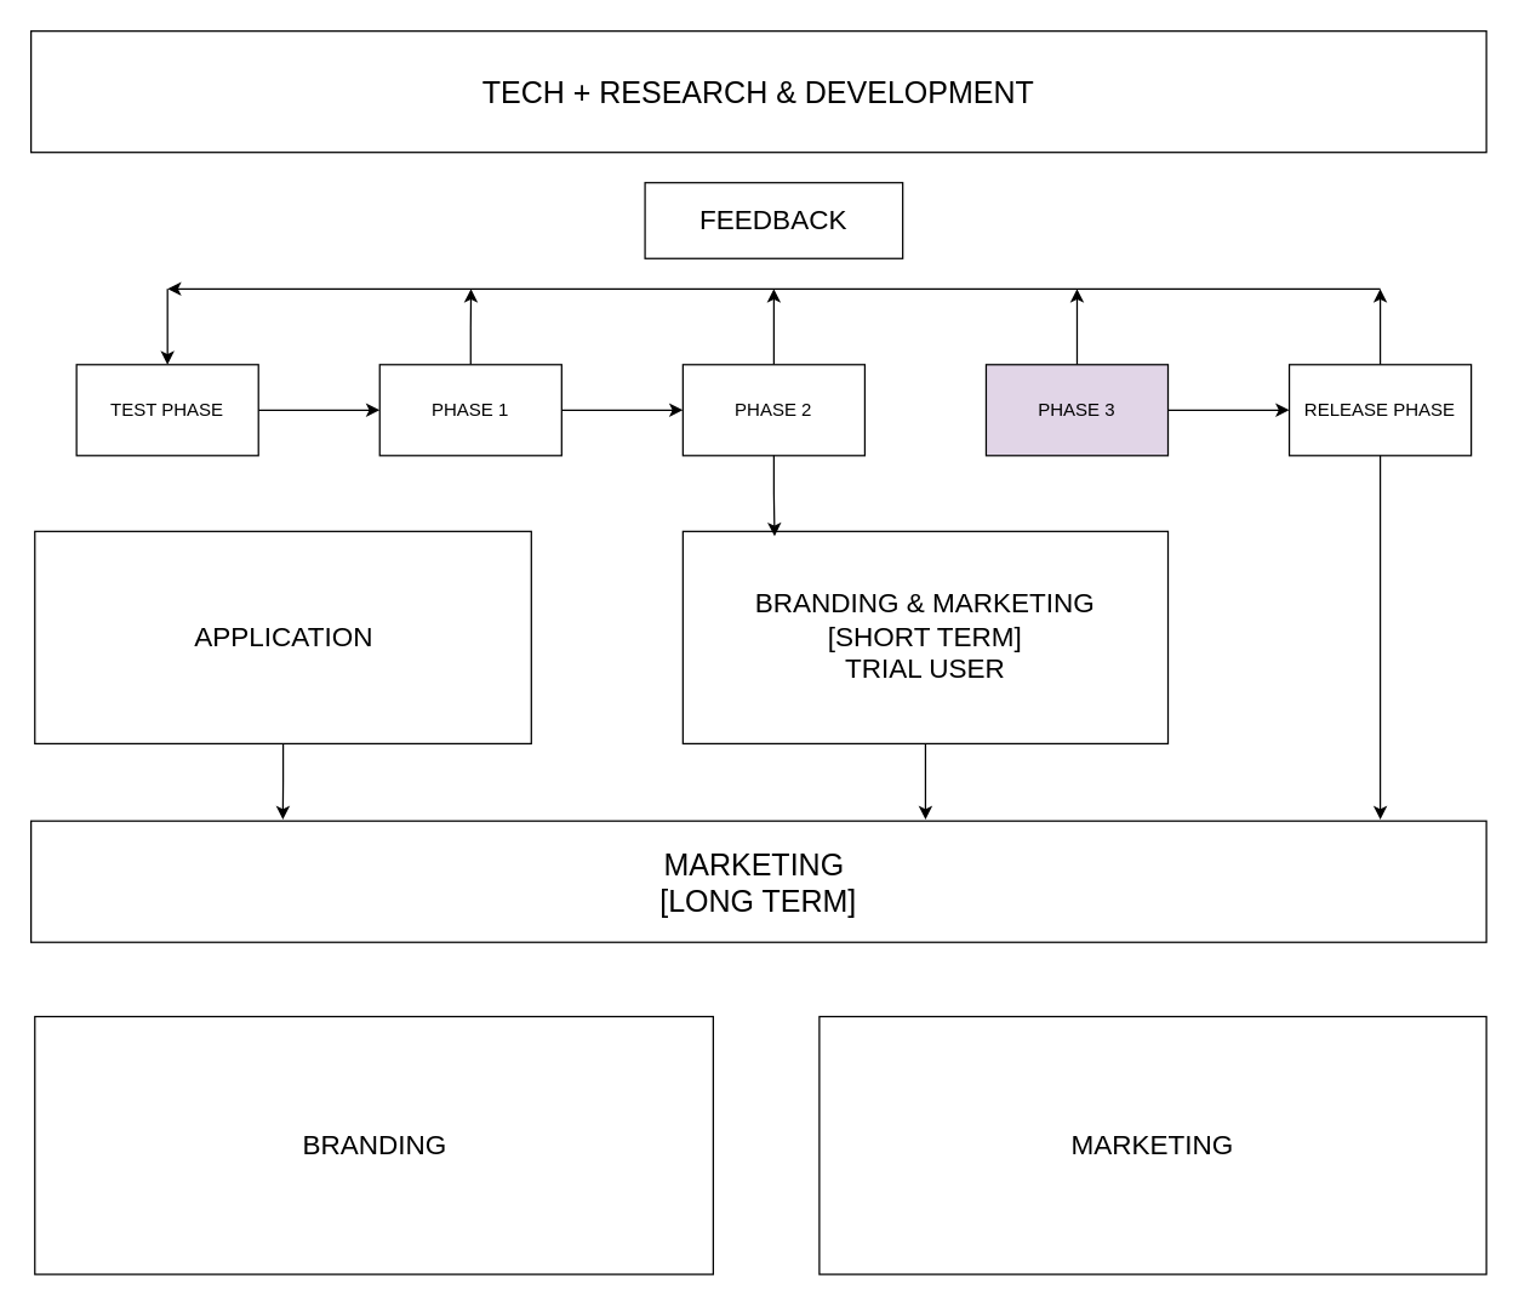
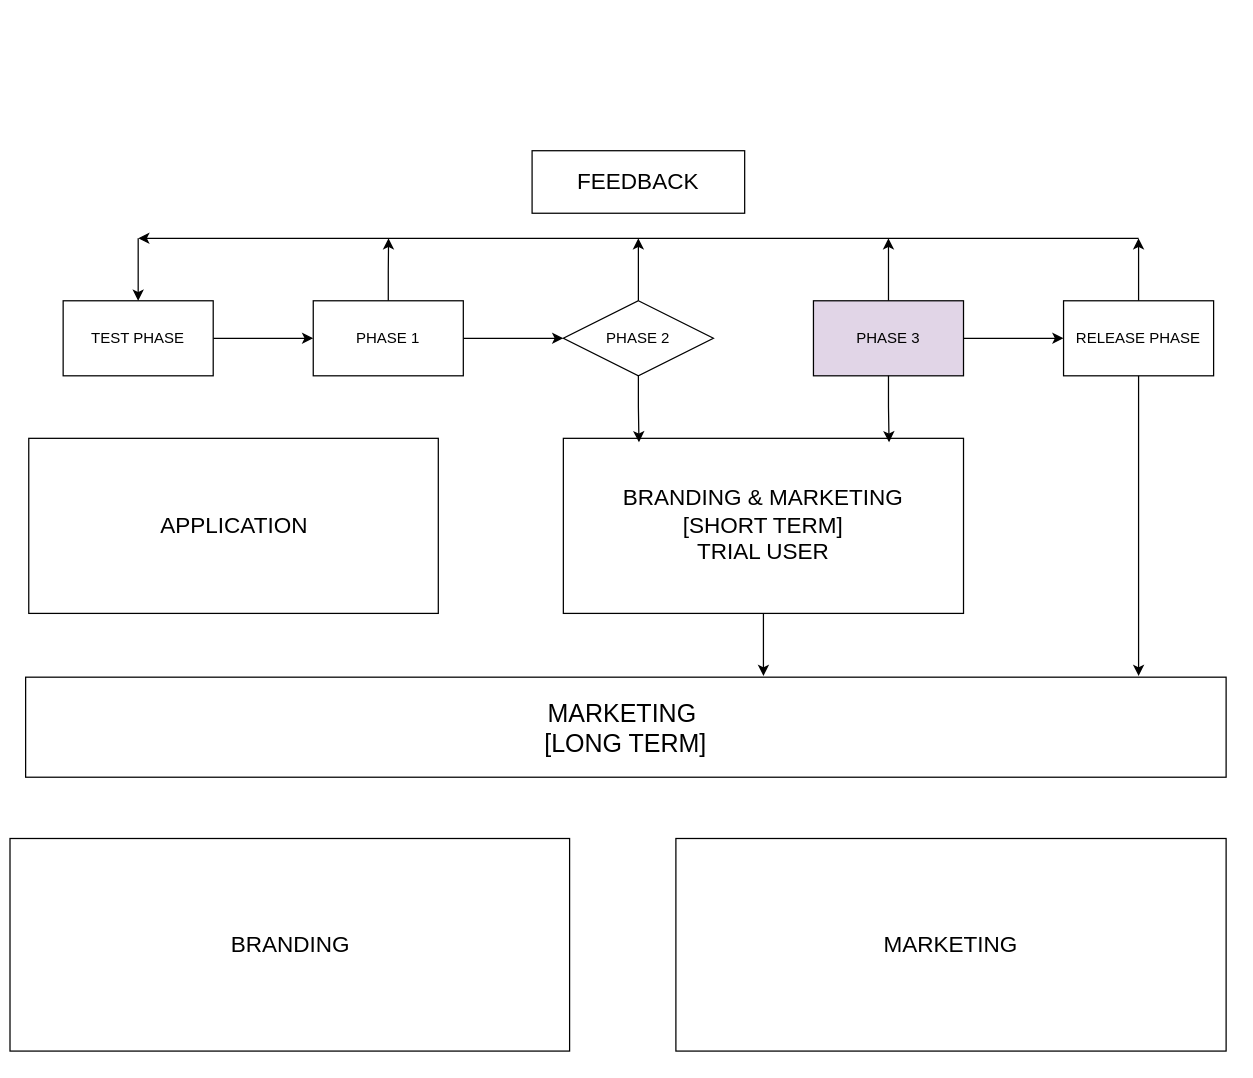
- <mxCell id="17" value="&lt;font style=&quot;font-size: 20px;&quot;&gt;TECH + RESEARCH &amp;amp; DEVELOPMENT&lt;/font&gt;" style="rounded=0;whiteSpace=wrap;html=1;" vertex="1" parent="1"><mxGeometry x="20" y="20" width="960" height="80" as="geometry" /></mxCell>
- <mxCell id="9" value="PHASE 2" style="rounded=0;whiteSpace=wrap;html=1;" vertex="1" parent="1"><mxGeometry x="450" y="240" width="120" height="60" as="geometry" /></mxCell>
+ <mxCell id="9" value="PHASE 2" style="rhombus;whiteSpace=wrap;html=1;" vertex="1" parent="1"><mxGeometry x="450" y="240" width="120" height="60" as="geometry" /></mxCell>
+ <mxCell id="24" style="edgeStyle=orthogonalEdgeStyle;rounded=0;orthogonalLoop=1;jettySize=auto;html=1;entryX=0.814;entryY=0.023;entryDx=0;entryDy=0;entryPerimeter=0;" edge="1" parent="1" source="12" target="22"><mxGeometry relative="1" as="geometry" /></mxCell>
- <mxCell id="25" style="edgeStyle=orthogonalEdgeStyle;rounded=0;orthogonalLoop=1;jettySize=auto;html=1;entryX=0.173;entryY=-0.012;entryDx=0;entryDy=0;entryPerimeter=0;" edge="1" parent="1" source="2" target="16"><mxGeometry relative="1" as="geometry" /></mxCell>
- <mxCell id="26" value="&lt;font style=&quot;font-size: 18px;&quot;&gt;BRANDING&lt;/font&gt;" style="rounded=0;whiteSpace=wrap;html=1;" vertex="1" parent="1"><mxGeometry x="22.5" y="670" width="447.5" height="170" as="geometry" /></mxCell>
+ <mxCell id="26" value="&lt;font style=&quot;font-size: 18px;&quot;&gt;BRANDING&lt;/font&gt;" style="rounded=0;whiteSpace=wrap;html=1;" vertex="1" parent="1"><mxGeometry x="7.5" y="670" width="447.5" height="170" as="geometry" /></mxCell>
